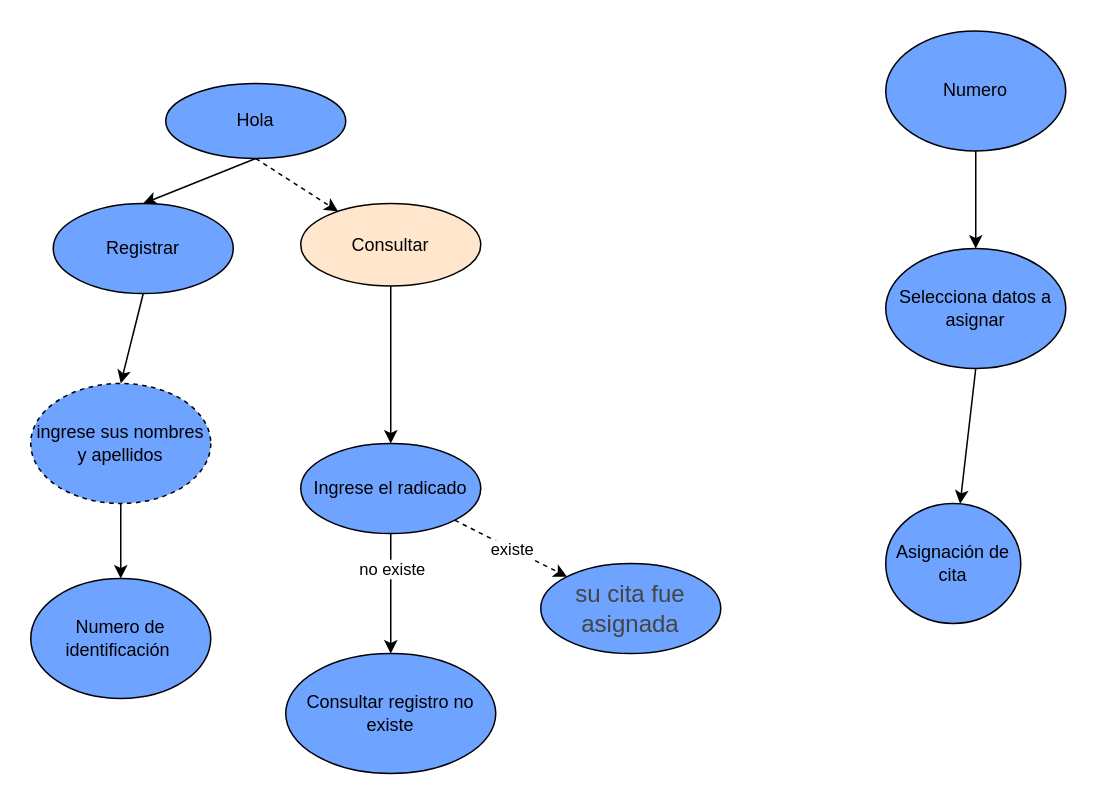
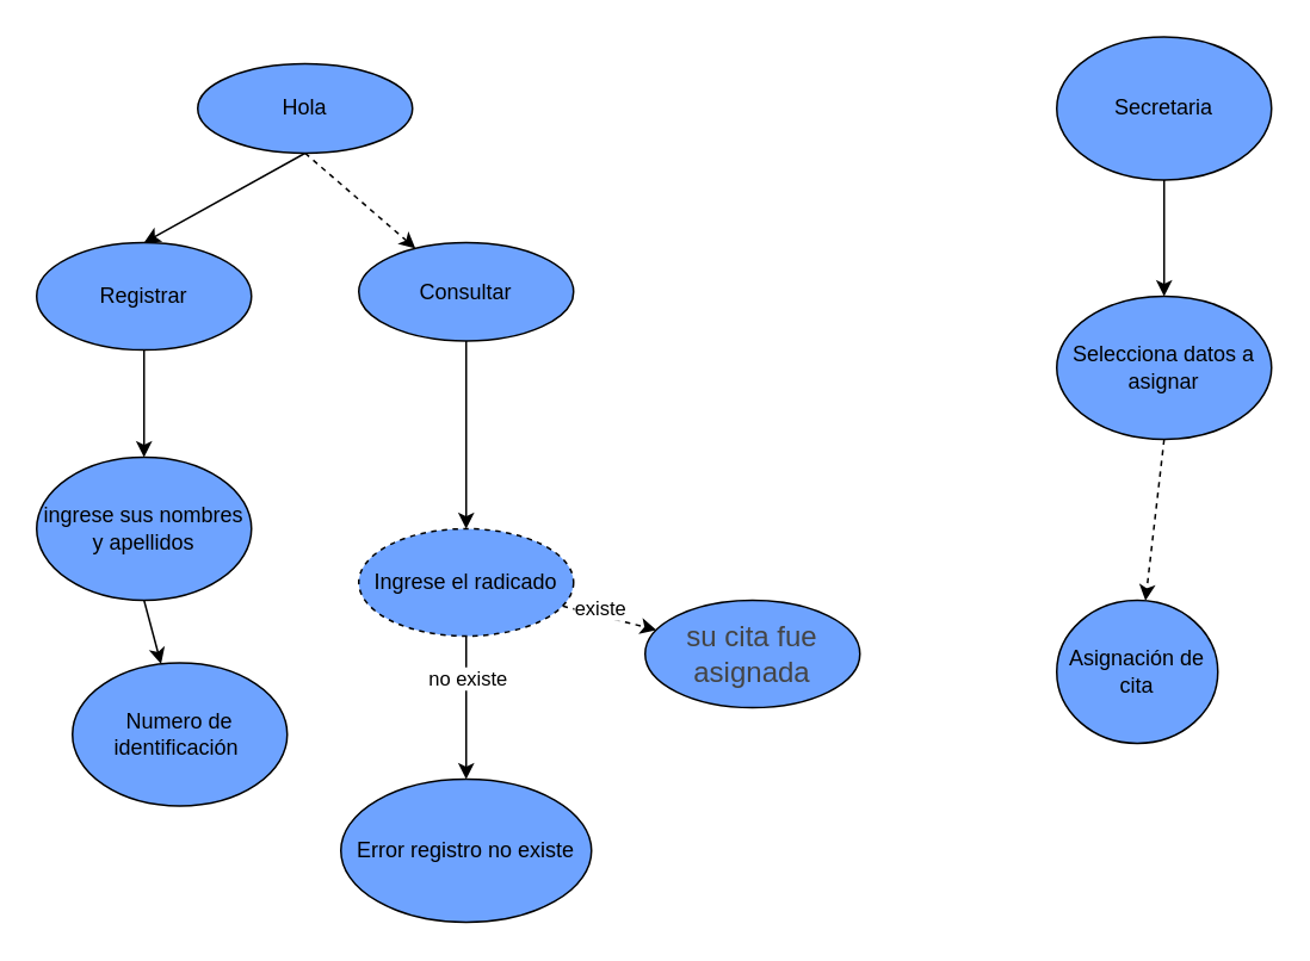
- <mxCell id="20" value="Numero" style="ellipse;whiteSpace=wrap;html=1;labelBackgroundColor=none;fillColor=#6EA3FF;" vertex="1" parent="1"><mxGeometry x="590" y="20" width="120" height="80" as="geometry" /></mxCell>
+ <mxCell id="20" value="Secretaria" style="ellipse;whiteSpace=wrap;html=1;labelBackgroundColor=none;fillColor=#6EA3FF;" vertex="1" parent="1"><mxGeometry x="590" y="20" width="120" height="80" as="geometry" /></mxCell>
- <mxCell id="4" value="Hola" style="ellipse;whiteSpace=wrap;html=1;fillColor=#6EA3FF;" vertex="1" parent="1"><mxGeometry x="110" y="55" width="120" height="50" as="geometry" /></mxCell>
+ <mxCell id="4" value="Hola" style="ellipse;whiteSpace=wrap;html=1;fillColor=#6EA3FF;" vertex="1" parent="1"><mxGeometry x="110" y="35" width="120" height="50" as="geometry" /></mxCell>
- <mxCell id="8" value="Consultar" style="ellipse;whiteSpace=wrap;html=1;fillColor=#ffe6cc;" vertex="1" parent="1"><mxGeometry x="200" y="135" width="120" height="55" as="geometry" /></mxCell>
+ <mxCell id="8" value="Consultar" style="ellipse;whiteSpace=wrap;html=1;fillColor=#6EA3FF;" vertex="1" parent="1"><mxGeometry x="200" y="135" width="120" height="55" as="geometry" /></mxCell>
- <mxCell id="10" value="Registrar" style="ellipse;whiteSpace=wrap;html=1;fillColor=#6EA3FF;" vertex="1" parent="1"><mxGeometry x="35" y="135" width="120" height="60" as="geometry" /></mxCell>
+ <mxCell id="10" value="Registrar" style="ellipse;whiteSpace=wrap;html=1;fillColor=#6EA3FF;" vertex="1" parent="1"><mxGeometry x="20" y="135" width="120" height="60" as="geometry" /></mxCell>
- <mxCell id="21" style="edgeStyle=none;rounded=0;orthogonalLoop=1;jettySize=auto;html=1;exitX=0.5;exitY=1;exitDx=0;exitDy=0;fillColor=#6EA3FF;" edge="1" parent="1" source="22" target="23"><mxGeometry relative="1" as="geometry" /></mxCell>
+ <mxCell id="21" style="edgeStyle=none;rounded=0;orthogonalLoop=1;jettySize=auto;html=1;exitX=0.5;exitY=1;exitDx=0;exitDy=0;fillColor=#6EA3FF;dashed=1;" edge="1" parent="1" source="22" target="23"><mxGeometry relative="1" as="geometry" /></mxCell>
- <mxCell id="12" value="ingrese sus nombres y apellidos" style="ellipse;whiteSpace=wrap;html=1;fillColor=#6EA3FF;dashed=1;" vertex="1" parent="1"><mxGeometry x="20" y="255" width="120" height="80" as="geometry" /></mxCell>
+ <mxCell id="12" value="ingrese sus nombres y apellidos" style="ellipse;whiteSpace=wrap;html=1;fillColor=#6EA3FF;" vertex="1" parent="1"><mxGeometry x="20" y="255" width="120" height="80" as="geometry" /></mxCell>
- <mxCell id="16" value="Ingrese el radicado" style="ellipse;whiteSpace=wrap;html=1;fillColor=#6EA3FF;" vertex="1" parent="1"><mxGeometry x="200" y="295" width="120" height="60" as="geometry" /></mxCell>
+ <mxCell id="16" value="Ingrese el radicado" style="ellipse;whiteSpace=wrap;html=1;fillColor=#6EA3FF;dashed=1;" vertex="1" parent="1"><mxGeometry x="200" y="295" width="120" height="60" as="geometry" /></mxCell>
- <mxCell id="17" value="&lt;font color=&quot;#444444&quot;&gt;&lt;span style=&quot;font-size: 16px&quot;&gt;su cita fue asignada&lt;/span&gt;&lt;/font&gt;" style="ellipse;whiteSpace=wrap;html=1;fillColor=#6EA3FF;" vertex="1" parent="1"><mxGeometry x="360" y="375" width="120" height="60" as="geometry" /></mxCell>
+ <mxCell id="17" value="&lt;font color=&quot;#444444&quot;&gt;&lt;span style=&quot;font-size: 16px&quot;&gt;su cita fue asignada&lt;/span&gt;&lt;/font&gt;" style="ellipse;whiteSpace=wrap;html=1;fillColor=#6EA3FF;" vertex="1" parent="1"><mxGeometry x="360" y="335" width="120" height="60" as="geometry" /></mxCell>
- <mxCell id="13" value="Numero de identificación&amp;nbsp;" style="ellipse;whiteSpace=wrap;html=1;fillColor=#6EA3FF;" vertex="1" parent="1"><mxGeometry x="20" y="385" width="120" height="80" as="geometry" /></mxCell>
+ <mxCell id="13" value="Numero de identificación&amp;nbsp;" style="ellipse;whiteSpace=wrap;html=1;fillColor=#6EA3FF;" vertex="1" parent="1"><mxGeometry x="40" y="370" width="120" height="80" as="geometry" /></mxCell>
- <mxCell id="18" value="Consultar registro no existe" style="ellipse;whiteSpace=wrap;html=1;fillColor=#6EA3FF;" vertex="1" parent="1"><mxGeometry x="190" y="435" width="140" height="80" as="geometry" /></mxCell>
+ <mxCell id="18" value="Error registro no existe" style="ellipse;whiteSpace=wrap;html=1;fillColor=#6EA3FF;" vertex="1" parent="1"><mxGeometry x="190" y="435" width="140" height="80" as="geometry" /></mxCell>
